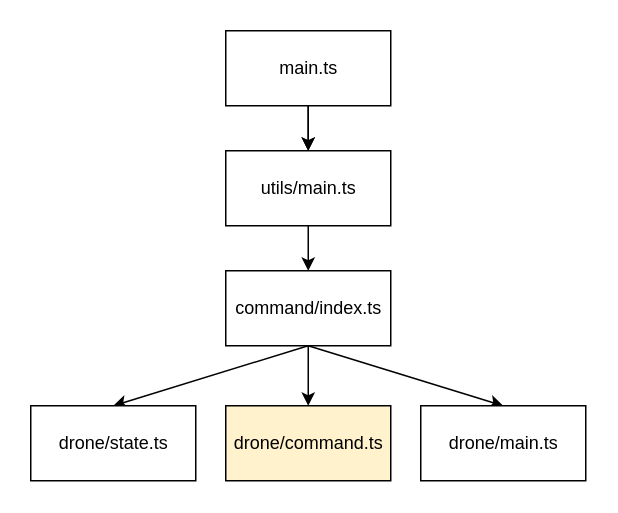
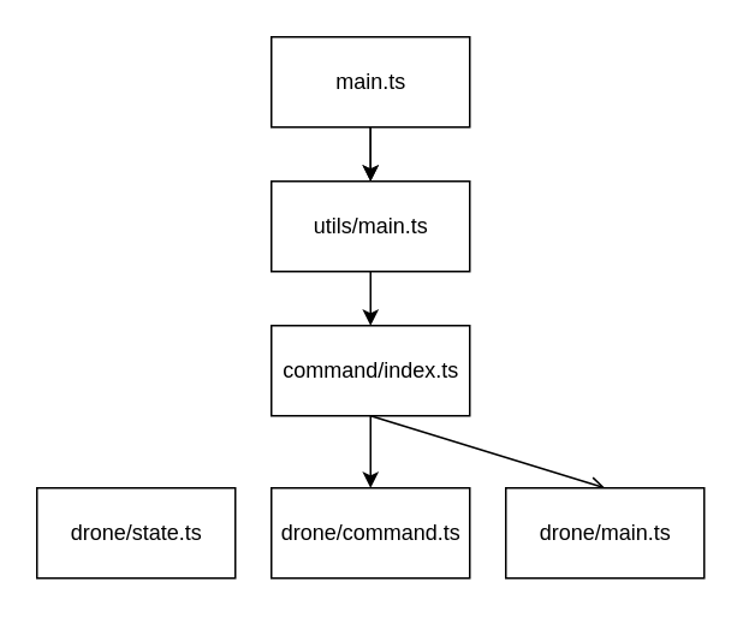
- <mxCell id="8" style="edgeStyle=none;html=1;entryX=0.5;entryY=0;entryDx=0;entryDy=0;strokeColor=#000000;exitX=0.5;exitY=1;exitDx=0;exitDy=0;" parent="1" source="10" target="11" edge="1"><mxGeometry relative="1" as="geometry" /></mxCell>
- <mxCell id="9" style="edgeStyle=none;html=1;exitX=0.5;exitY=1;exitDx=0;exitDy=0;entryX=0.5;entryY=0;entryDx=0;entryDy=0;strokeColor=#000000;" parent="1" source="10" target="13" edge="1"><mxGeometry relative="1" as="geometry" /></mxCell>
+ <mxCell id="9" style="edgeStyle=none;html=1;exitX=0.5;exitY=1;exitDx=0;exitDy=0;entryX=0.5;entryY=0;entryDx=0;entryDy=0;strokeColor=#000000;endArrow=open;" parent="1" source="10" target="13" edge="1"><mxGeometry relative="1" as="geometry" /></mxCell>
- <mxCell id="12" value="drone/command.ts" style="html=1;fillColor=#fff2cc;strokeColor=#000000;fontColor=#000000;" parent="1" vertex="1"><mxGeometry x="150" y="270" width="110" height="50" as="geometry" /></mxCell>
+ <mxCell id="12" value="drone/command.ts" style="html=1;fillColor=#FFFFFF;strokeColor=#000000;fontColor=#000000;" parent="1" vertex="1"><mxGeometry x="150" y="270" width="110" height="50" as="geometry" /></mxCell>
